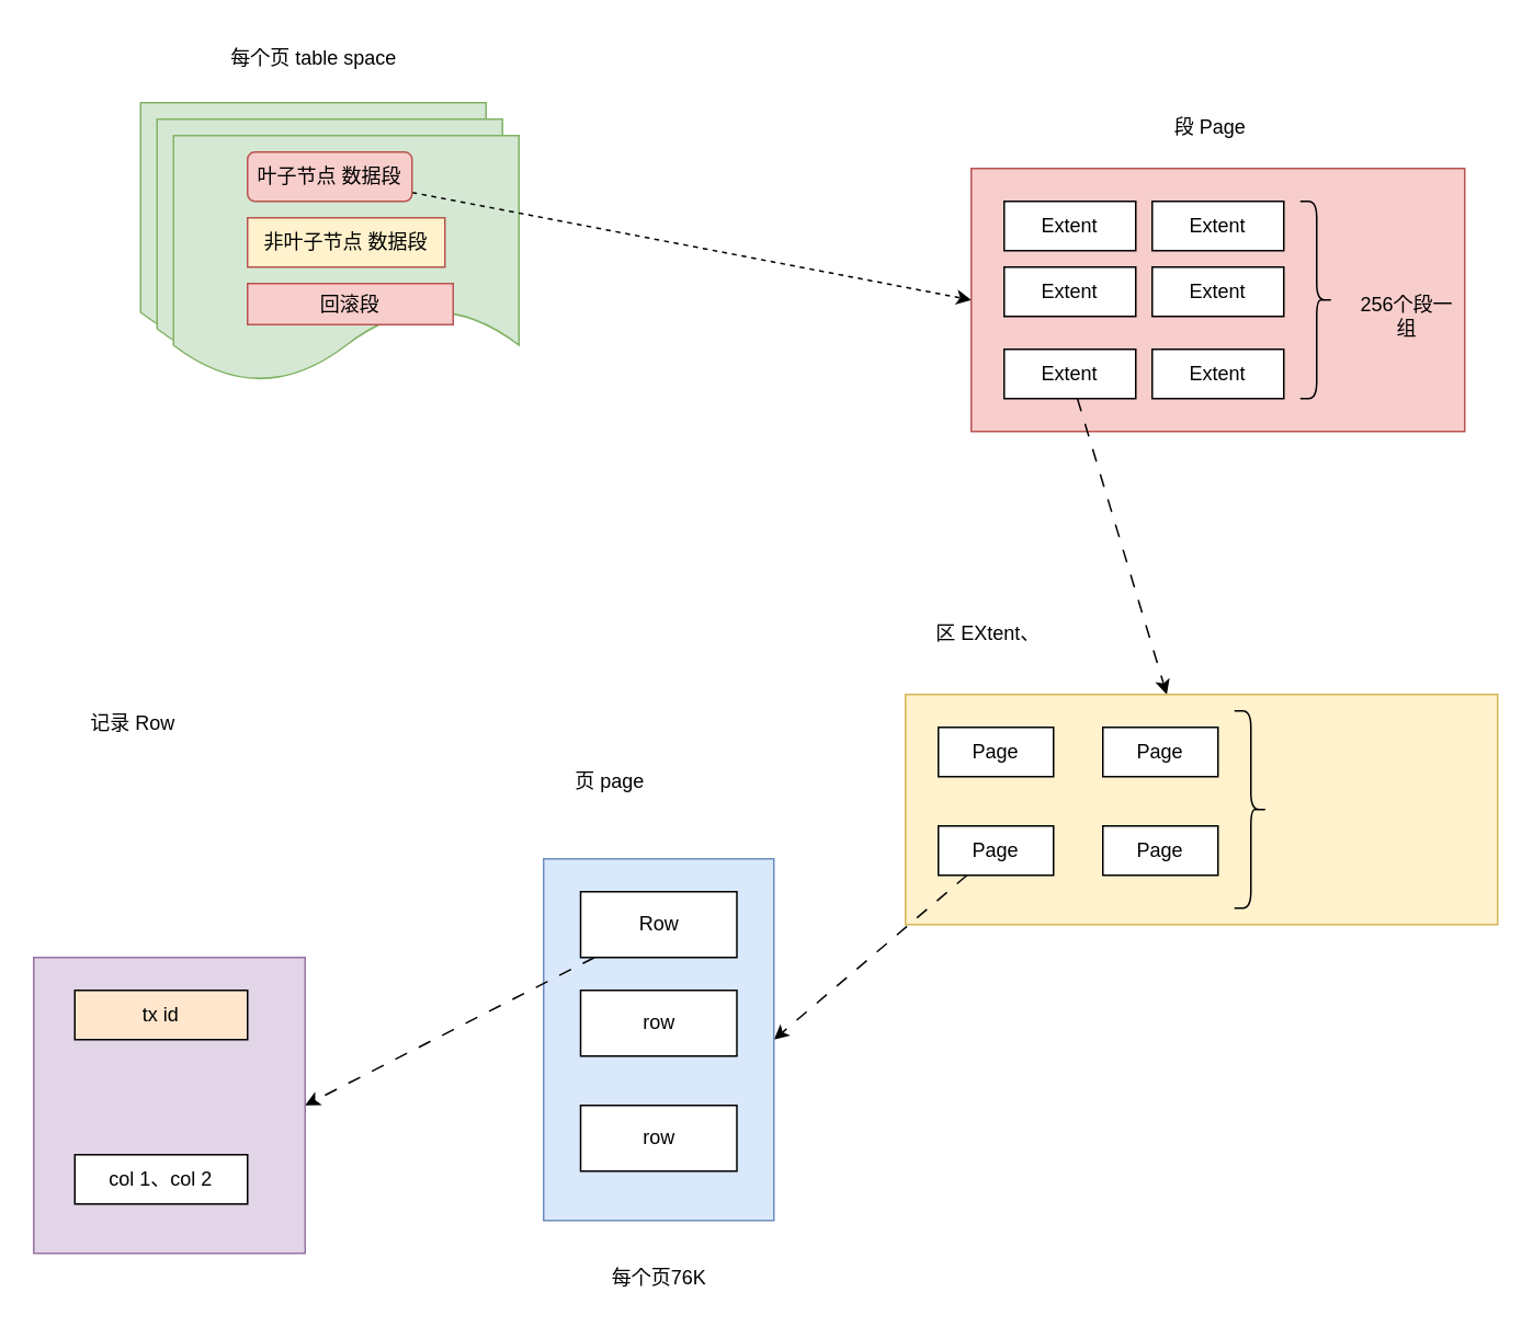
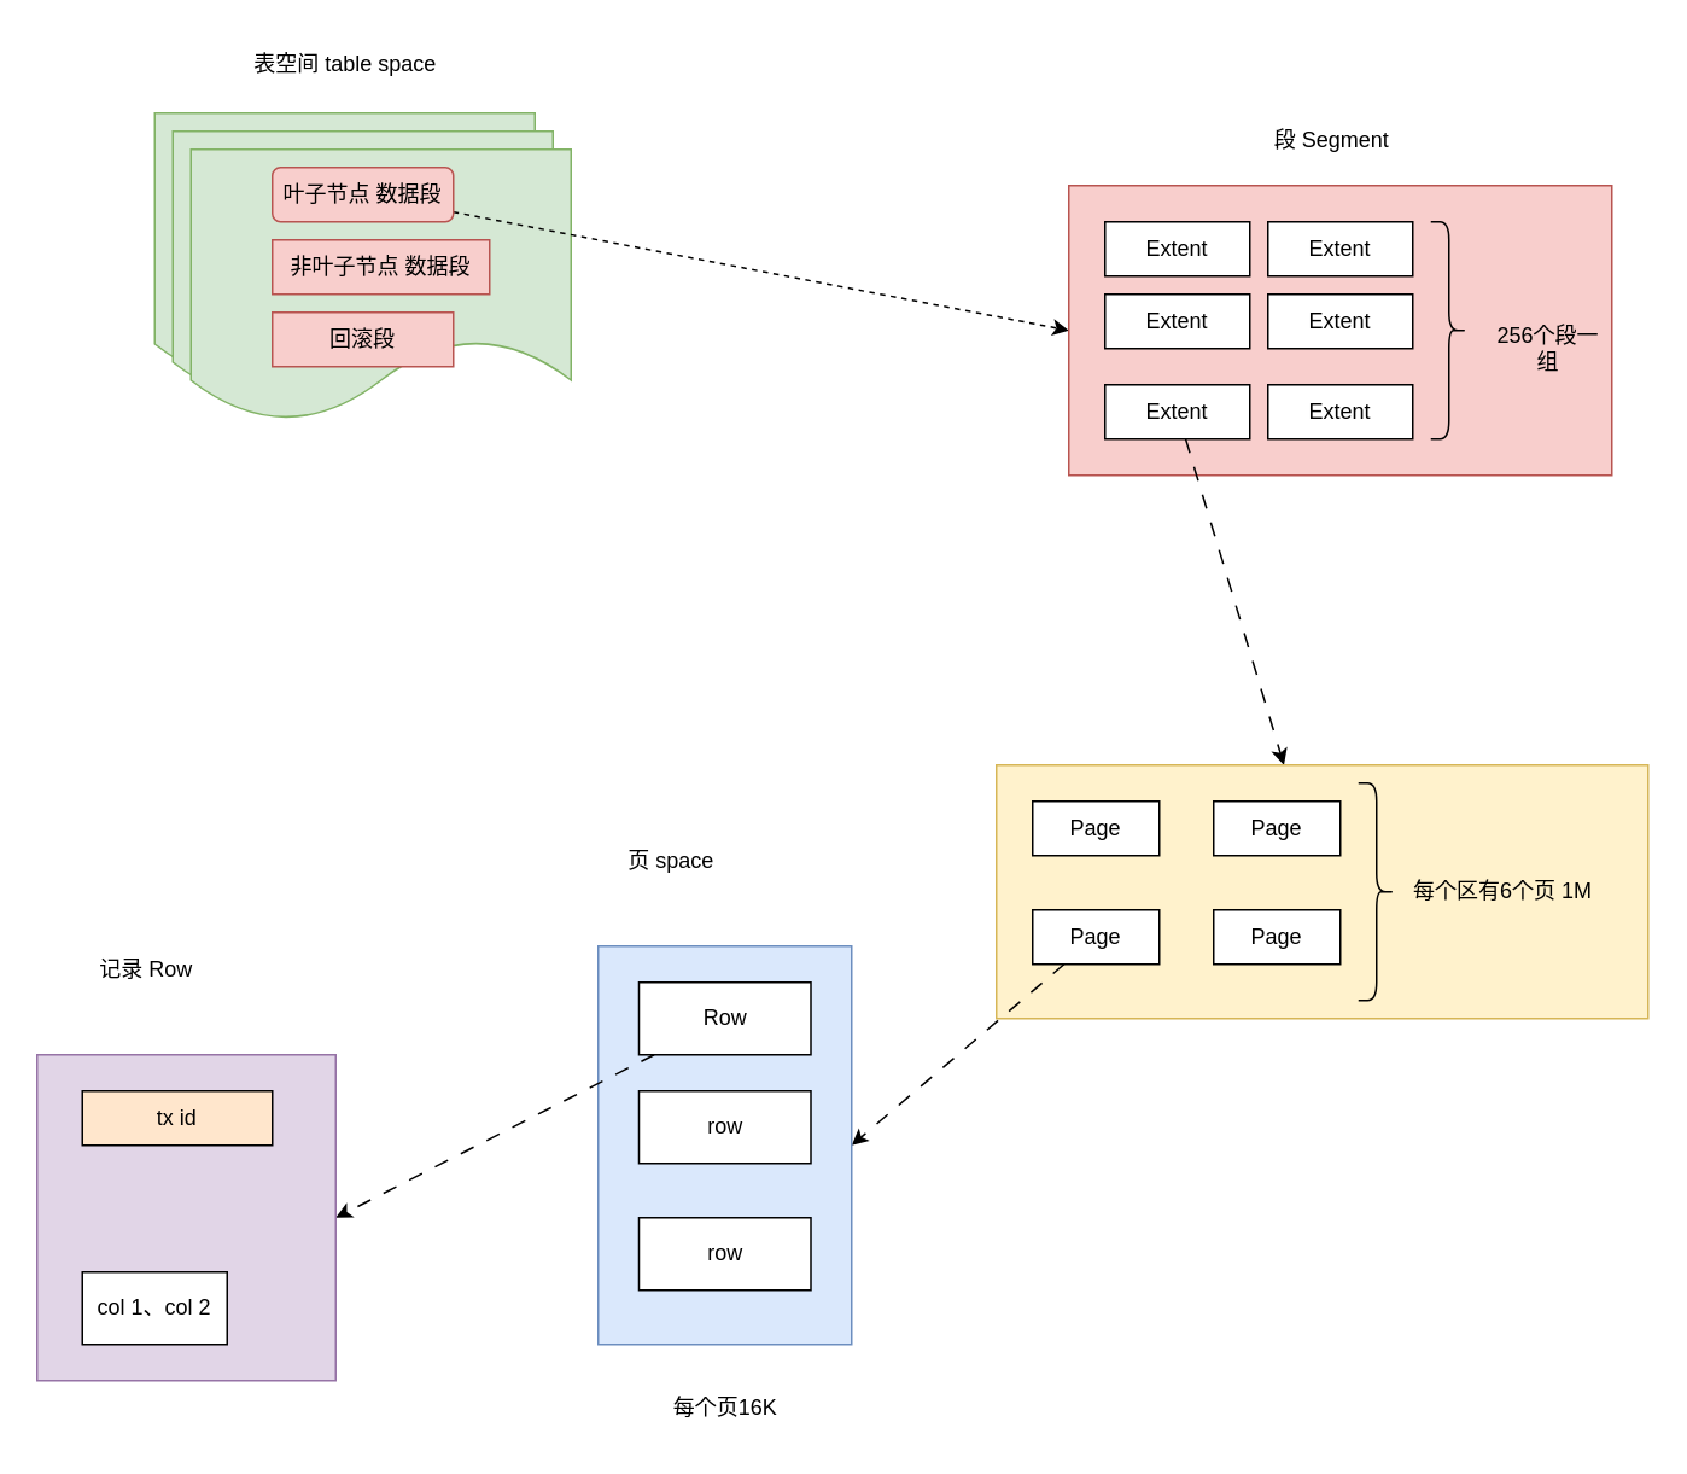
- <mxCell id="3" value="每个页 table space" style="text;html=1;align=center;verticalAlign=middle;resizable=0;points=[];autosize=1;strokeColor=none;fillColor=none;" vertex="1" parent="1"><mxGeometry x="130" y="20" width="120" height="30" as="geometry" /></mxCell>
+ <mxCell id="3" value="表空间 table space" style="text;html=1;align=center;verticalAlign=middle;resizable=0;points=[];autosize=1;strokeColor=none;fillColor=none;" vertex="1" parent="1"><mxGeometry x="130" y="20" width="120" height="30" as="geometry" /></mxCell>
- <mxCell id="11" value="段 Page" style="text;html=1;align=center;verticalAlign=middle;resizable=0;points=[];autosize=1;strokeColor=none;fillColor=none;" vertex="1" parent="1"><mxGeometry x="690" y="62" width="90" height="30" as="geometry" /></mxCell>
+ <mxCell id="11" value="段 Segment" style="text;html=1;align=center;verticalAlign=middle;resizable=0;points=[];autosize=1;strokeColor=none;fillColor=none;" vertex="1" parent="1"><mxGeometry x="690" y="62" width="90" height="30" as="geometry" /></mxCell>
- <mxCell id="9" value="非叶子节点 数据段" style="rounded=0;whiteSpace=wrap;html=1;fillColor=#fff2cc;strokeColor=#b85450;" vertex="1" parent="1"><mxGeometry x="150" y="132" width="120" height="30" as="geometry" /></mxCell>
+ <mxCell id="9" value="非叶子节点 数据段" style="rounded=0;whiteSpace=wrap;html=1;fillColor=#f8cecc;strokeColor=#b85450;" vertex="1" parent="1"><mxGeometry x="150" y="132" width="120" height="30" as="geometry" /></mxCell>
- <mxCell id="8" value="回滚段" style="rounded=0;whiteSpace=wrap;html=1;fillColor=#f8cecc;strokeColor=#b85450;" vertex="1" parent="1"><mxGeometry x="150" y="172" width="125" height="25" as="geometry" /></mxCell>
+ <mxCell id="8" value="回滚段" style="rounded=0;whiteSpace=wrap;html=1;fillColor=#f8cecc;strokeColor=#b85450;" vertex="1" parent="1"><mxGeometry x="150" y="172" width="100" height="30" as="geometry" /></mxCell>
- <mxCell id="27" value="区 EXtent、" style="text;html=1;align=center;verticalAlign=middle;resizable=0;points=[];autosize=1;strokeColor=none;fillColor=none;" vertex="1" parent="1"><mxGeometry x="555" y="370" width="90" height="30" as="geometry" /></mxCell>
- <mxCell id="38" value="记录 Row" style="text;html=1;align=center;verticalAlign=middle;resizable=0;points=[];autosize=1;strokeColor=none;fillColor=none;" vertex="1" parent="1"><mxGeometry x="45" y="425" width="70" height="30" as="geometry" /></mxCell>
+ <mxCell id="38" value="记录 Row" style="text;html=1;align=center;verticalAlign=middle;resizable=0;points=[];autosize=1;strokeColor=none;fillColor=none;" vertex="1" parent="1"><mxGeometry x="45" y="520" width="70" height="30" as="geometry" /></mxCell>
- <mxCell id="31" value="页 page" style="text;html=1;align=center;verticalAlign=middle;resizable=0;points=[];autosize=1;strokeColor=none;fillColor=none;" vertex="1" parent="1"><mxGeometry x="335" y="460" width="70" height="30" as="geometry" /></mxCell>
+ <mxCell id="31" value="页 space" style="text;html=1;align=center;verticalAlign=middle;resizable=0;points=[];autosize=1;strokeColor=none;fillColor=none;" vertex="1" parent="1"><mxGeometry x="335" y="460" width="70" height="30" as="geometry" /></mxCell>
+ <mxCell id="29" value="每个区有6个页 1M" style="text;html=1;align=center;verticalAlign=middle;whiteSpace=wrap;rounded=0;" vertex="1" parent="1"><mxGeometry x="770" y="477" width="120" height="30" as="geometry" /></mxCell>
- <mxCell id="40" value="col 1、col 2" style="rounded=0;whiteSpace=wrap;html=1;" vertex="1" parent="1"><mxGeometry x="45" y="702" width="105" height="30" as="geometry" /></mxCell>
+ <mxCell id="40" value="col 1、col 2" style="rounded=0;whiteSpace=wrap;html=1;" vertex="1" parent="1"><mxGeometry x="45" y="702" width="80" height="40" as="geometry" /></mxCell>
- <mxCell id="36" value="每个页76K" style="text;html=1;align=center;verticalAlign=middle;resizable=0;points=[];autosize=1;strokeColor=none;fillColor=none;" vertex="1" parent="1"><mxGeometry x="360" y="762" width="80" height="30" as="geometry" /></mxCell>
+ <mxCell id="36" value="每个页16K" style="text;html=1;align=center;verticalAlign=middle;resizable=0;points=[];autosize=1;strokeColor=none;fillColor=none;" vertex="1" parent="1"><mxGeometry x="360" y="762" width="80" height="30" as="geometry" /></mxCell>
